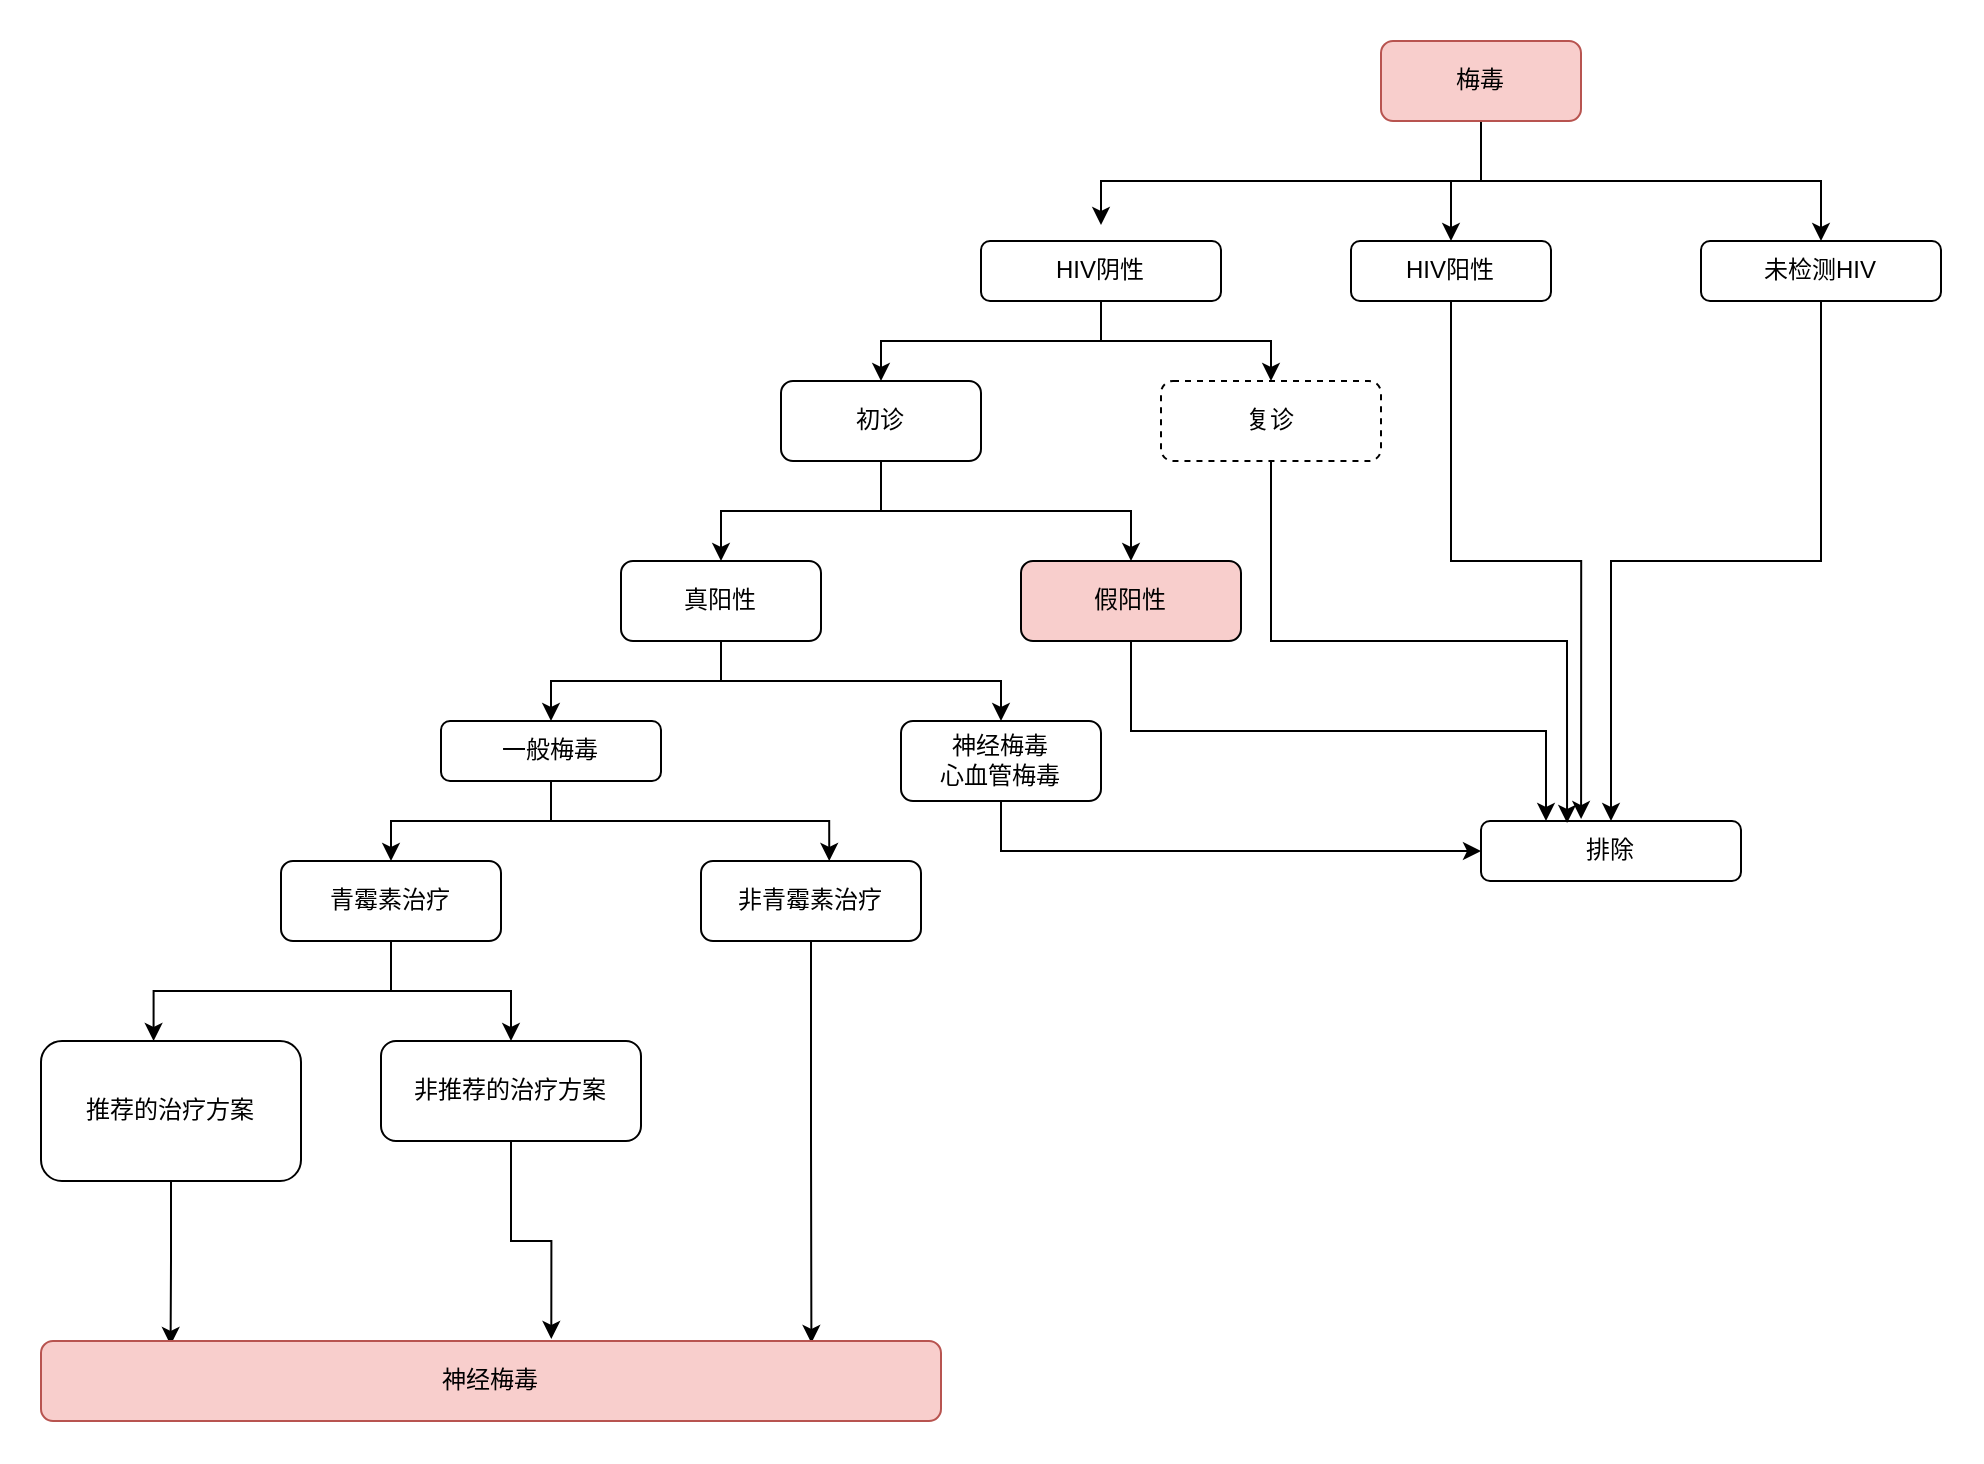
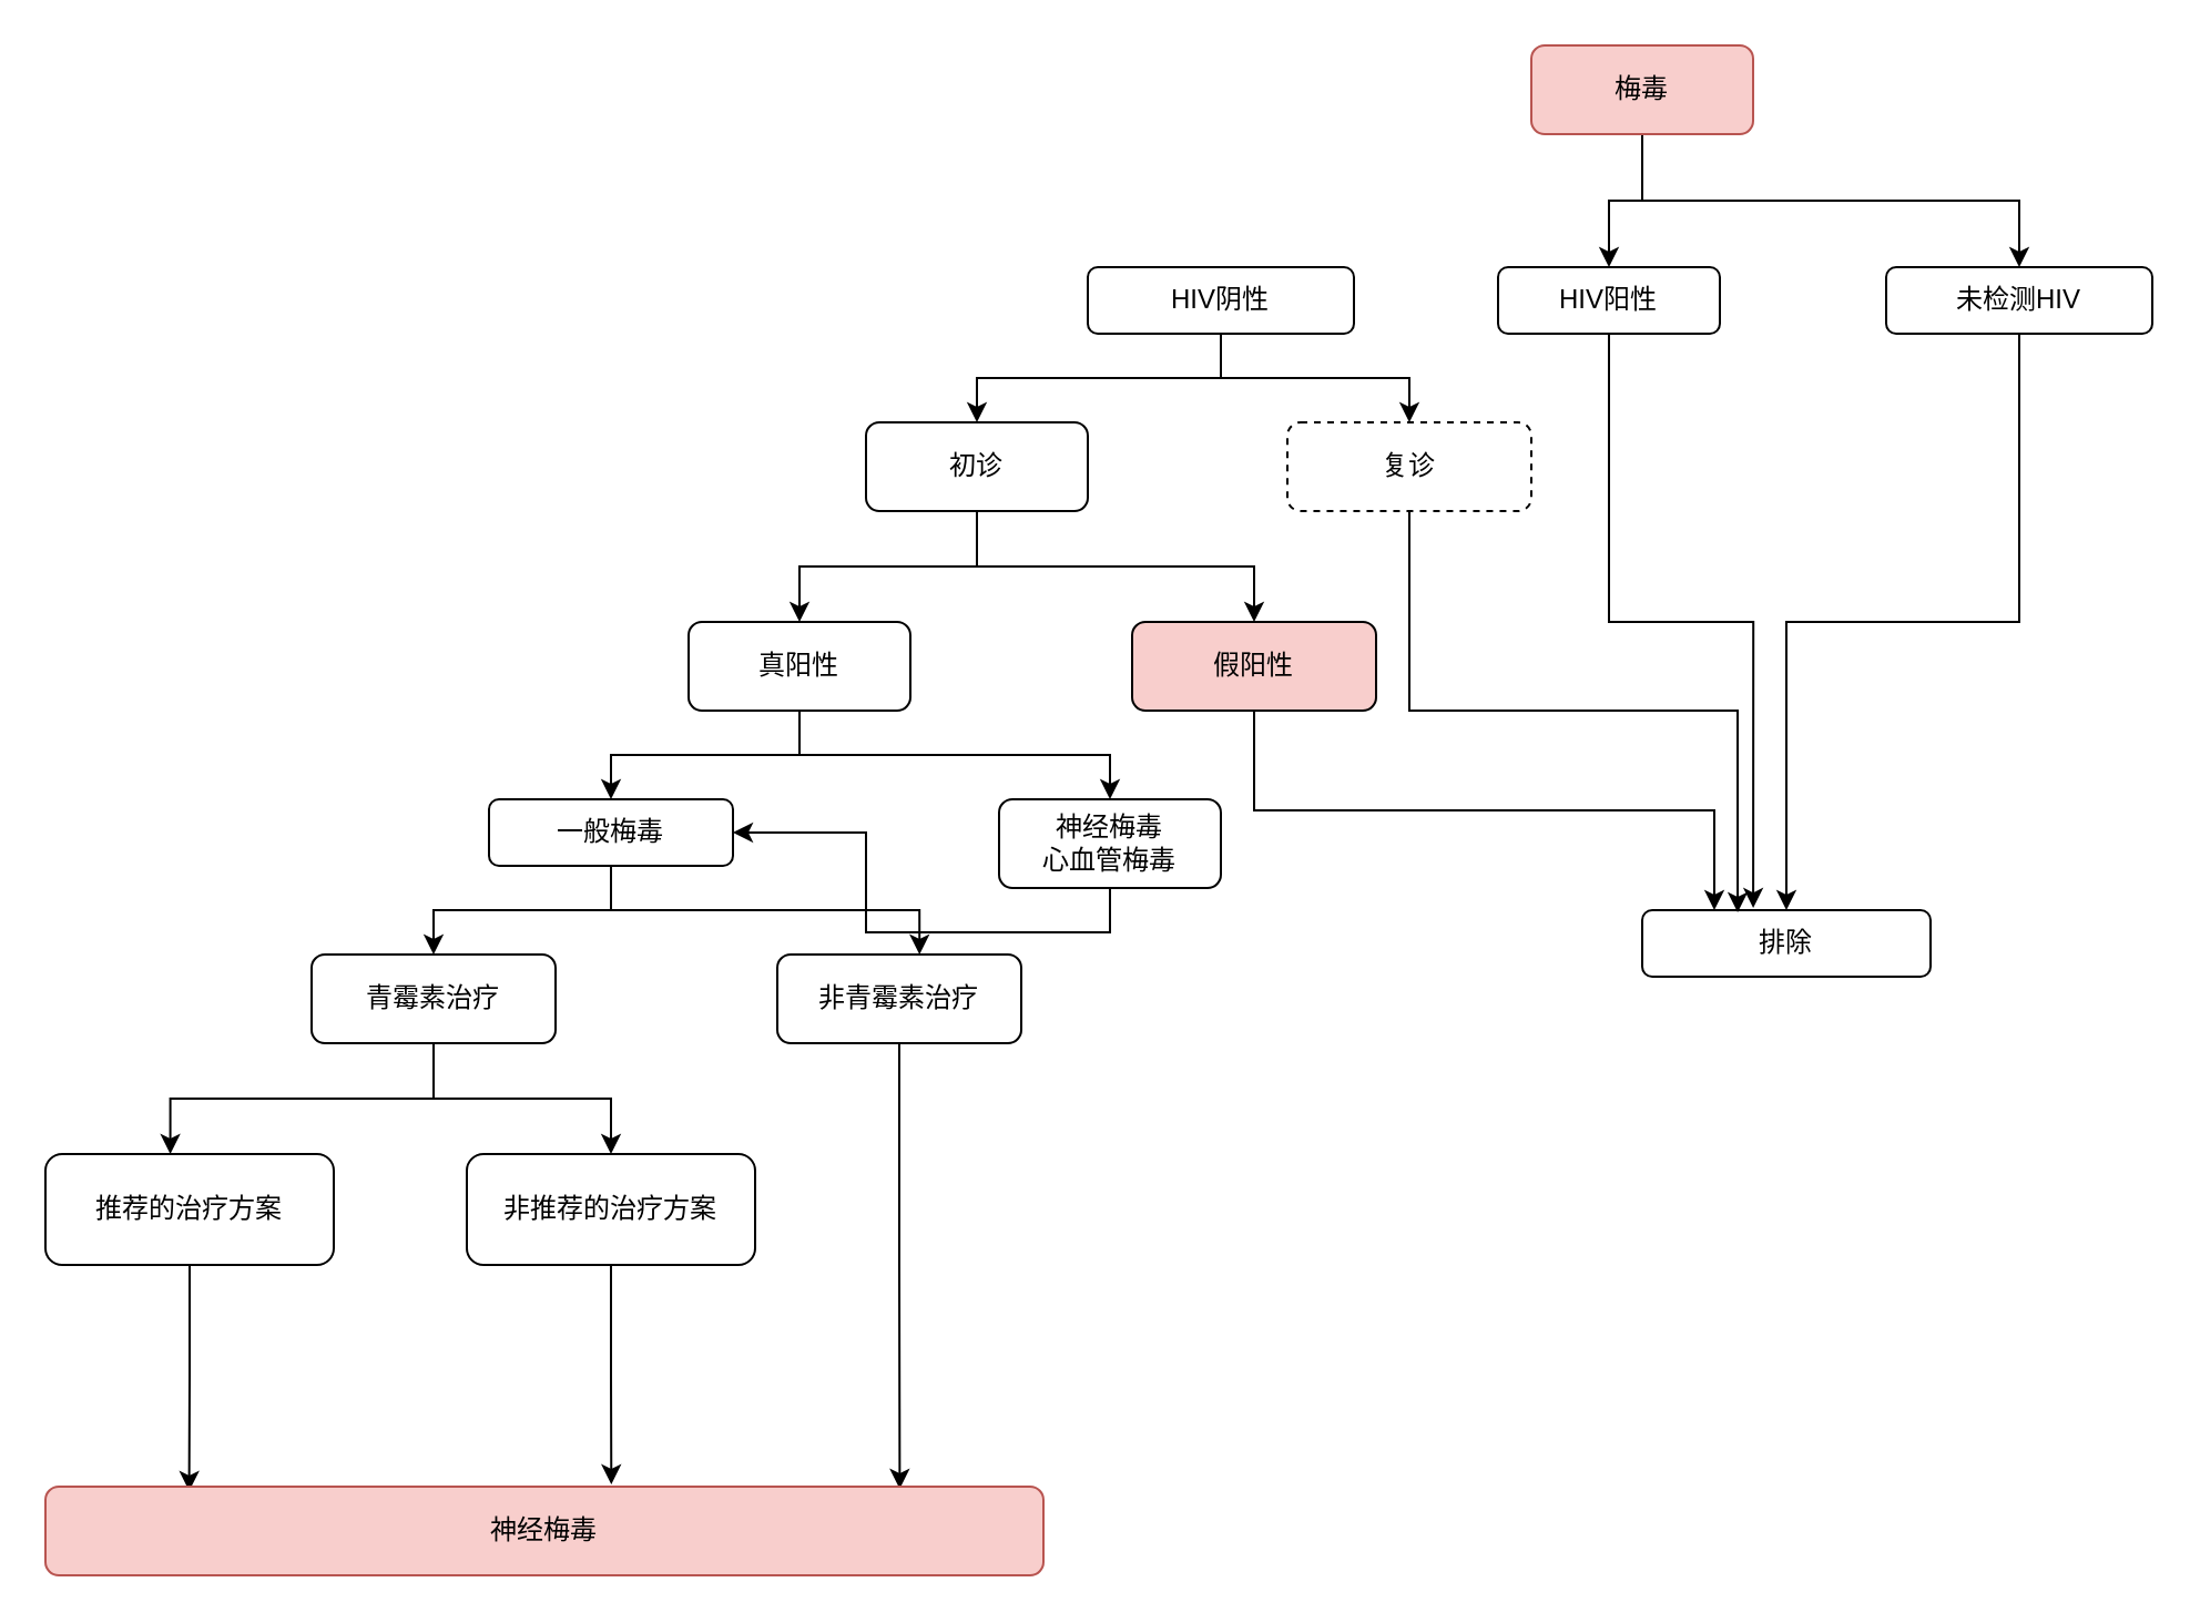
- <mxCell id="2" style="edgeStyle=orthogonalEdgeStyle;rounded=0;orthogonalLoop=1;jettySize=auto;html=1;exitX=0.5;exitY=1;exitDx=0;exitDy=0;entryX=0.5;entryY=-0.267;entryDx=0;entryDy=0;entryPerimeter=0;" parent="1" source="5" target="12" edge="1"><mxGeometry relative="1" as="geometry"><mxPoint x="550" y="130" as="targetPoint" /><Array as="points"><mxPoint x="740" y="90" /><mxPoint x="550" y="90" /></Array></mxGeometry></mxCell>
- <mxCell id="21" style="edgeStyle=orthogonalEdgeStyle;rounded=0;orthogonalLoop=1;jettySize=auto;html=1;exitX=0.5;exitY=1;exitDx=0;exitDy=0;entryX=0;entryY=0.5;entryDx=0;entryDy=0;" parent="1" source="24" edge="1" target="13"><mxGeometry relative="1" as="geometry"><mxPoint x="850" y="420" as="targetPoint" /></mxGeometry></mxCell>
+ <mxCell id="21" style="edgeStyle=orthogonalEdgeStyle;rounded=0;orthogonalLoop=1;jettySize=auto;html=1;exitX=0.5;exitY=1;exitDx=0;exitDy=0;" parent="1" source="24" edge="1" target="28"><mxGeometry relative="1" as="geometry"><mxPoint x="850" y="420" as="targetPoint" /></mxGeometry></mxCell>
- <mxCell id="35" value="非推荐的治疗方案" style="rounded=1;whiteSpace=wrap;html=1;" parent="1" vertex="1"><mxGeometry x="190" y="520" width="130" height="50" as="geometry" /></mxCell>
+ <mxCell id="35" value="非推荐的治疗方案" style="rounded=1;whiteSpace=wrap;html=1;" parent="1" vertex="1"><mxGeometry x="210" y="520" width="130" height="50" as="geometry" /></mxCell>
- <mxCell id="37" value="推荐的治疗方案" style="rounded=1;whiteSpace=wrap;html=1;" parent="1" vertex="1"><mxGeometry x="20" y="520" width="130" height="70" as="geometry" /></mxCell>
+ <mxCell id="37" value="推荐的治疗方案" style="rounded=1;whiteSpace=wrap;html=1;" parent="1" vertex="1"><mxGeometry x="20" y="520" width="130" height="50" as="geometry" /></mxCell>
